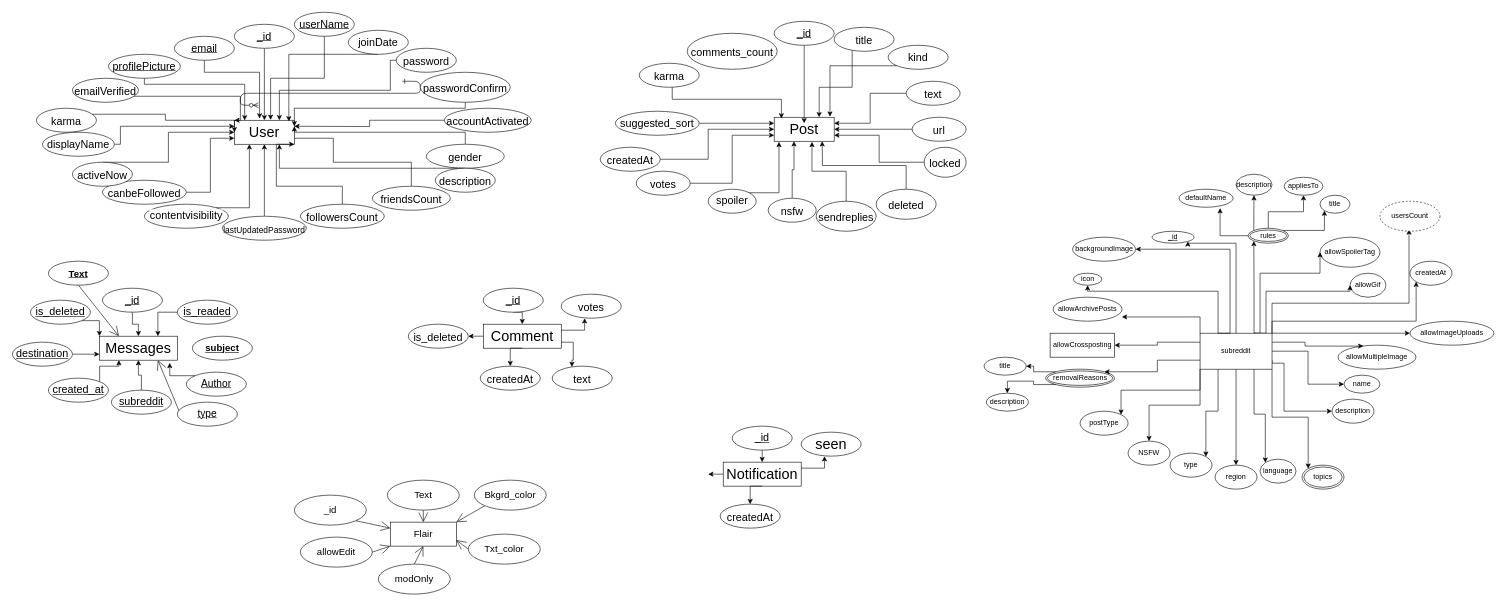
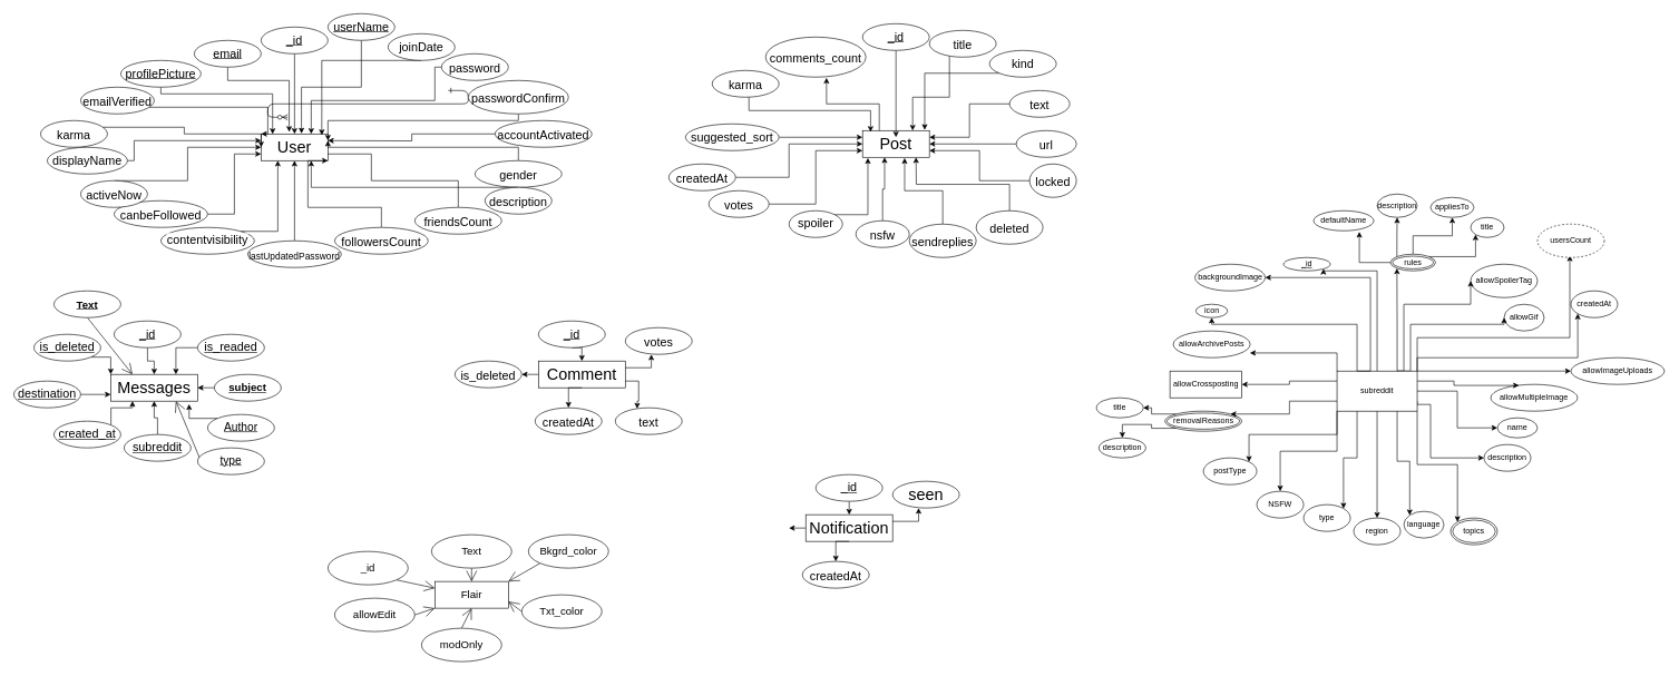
+ <mxCell id="34" style="edgeStyle=orthogonalEdgeStyle;rounded=0;orthogonalLoop=1;jettySize=auto;html=1;exitX=0.25;exitY=0;exitDx=0;exitDy=0;entryX=0.607;entryY=1.017;entryDx=0;entryDy=0;entryPerimeter=0;fontSize=18;" parent="3" source="4" target="33" edge="1"><mxGeometry relative="1" as="geometry" /></mxCell>
+ <mxCell id="89" style="edgeStyle=orthogonalEdgeStyle;rounded=0;orthogonalLoop=1;jettySize=auto;html=1;exitX=0;exitY=0.5;exitDx=0;exitDy=0;entryX=1;entryY=0.5;entryDx=0;entryDy=0;fontSize=17;" parent="75" source="90" target="76" edge="1"><mxGeometry relative="1" as="geometry" /></mxCell>
